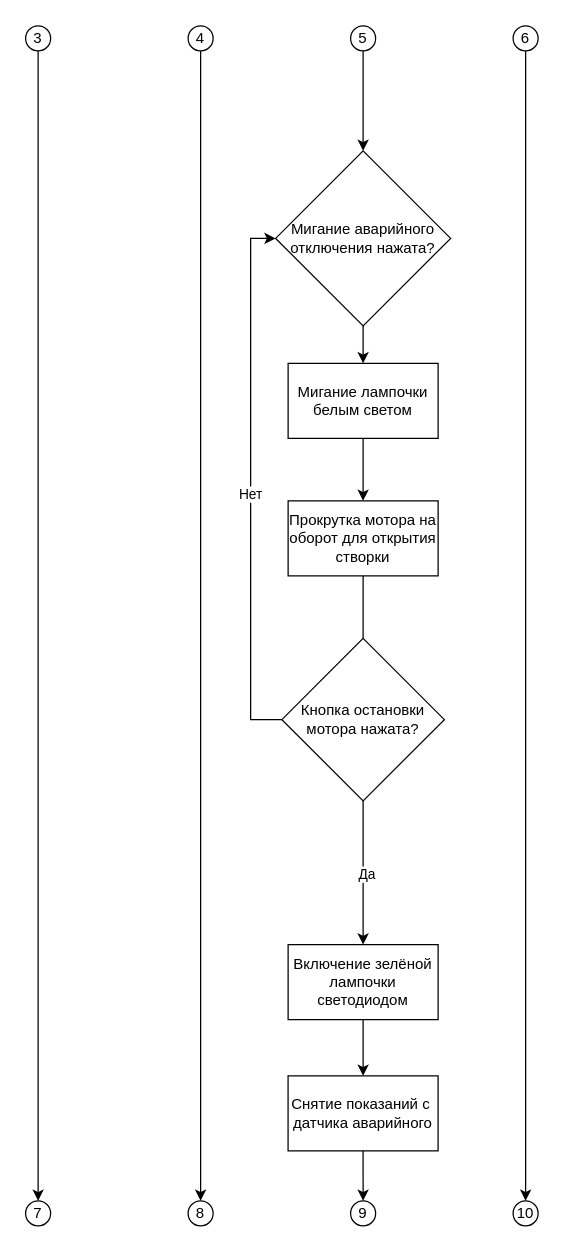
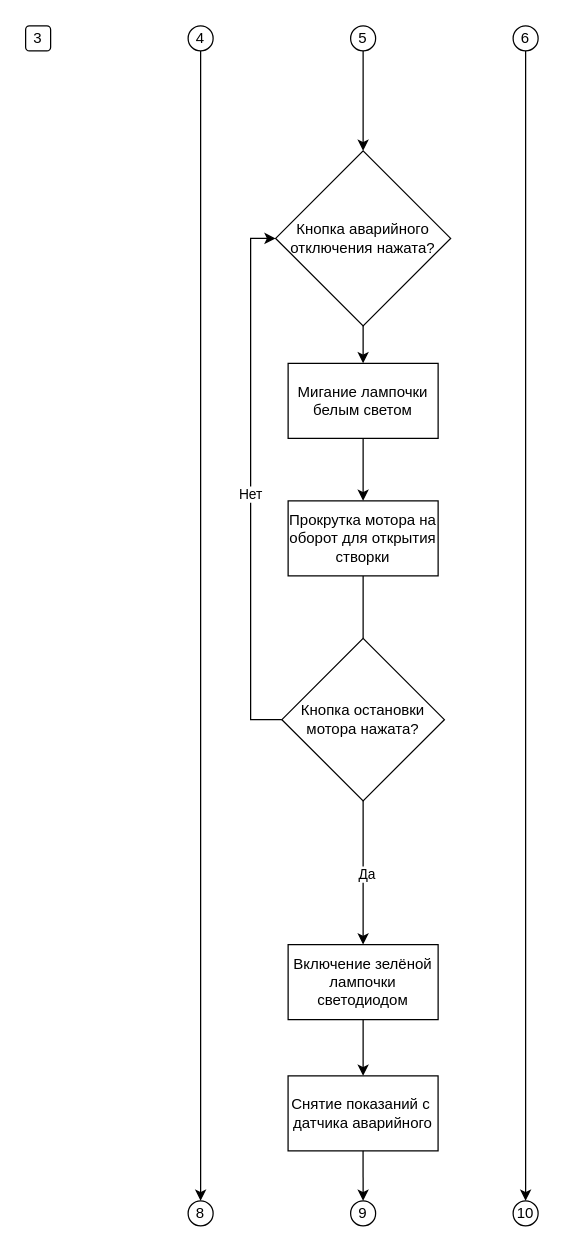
- <mxCell id="21" value="3" style="ellipse;whiteSpace=wrap;html=1;aspect=fixed;" parent="1" vertex="1"><mxGeometry x="20" y="20" width="20" height="20" as="geometry" /></mxCell>
+ <mxCell id="21" value="3" style="whiteSpace=wrap;html=1;aspect=fixed;rounded=1;" parent="1" vertex="1"><mxGeometry x="20" y="20" width="20" height="20" as="geometry" /></mxCell>
- <mxCell id="3" value="Мигание аварийного отключения нажата?" style="rhombus;whiteSpace=wrap;html=1;" parent="1" vertex="1"><mxGeometry x="220" y="120" width="140" height="140" as="geometry" /></mxCell>
+ <mxCell id="3" value="Кнопка аварийного отключения нажата?" style="rhombus;whiteSpace=wrap;html=1;" parent="1" vertex="1"><mxGeometry x="220" y="120" width="140" height="140" as="geometry" /></mxCell>
- <mxCell id="20" style="edgeStyle=orthogonalEdgeStyle;rounded=0;orthogonalLoop=1;jettySize=auto;html=1;entryX=0.5;entryY=0;entryDx=0;entryDy=0;" parent="1" source="21" target="28" edge="1"><mxGeometry relative="1" as="geometry" /></mxCell>
- <mxCell id="28" value="7" style="ellipse;whiteSpace=wrap;html=1;aspect=fixed;" parent="1" vertex="1"><mxGeometry x="20" y="960" width="20" height="20" as="geometry" /></mxCell>
